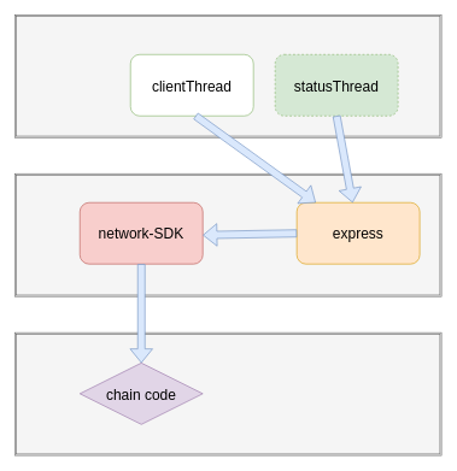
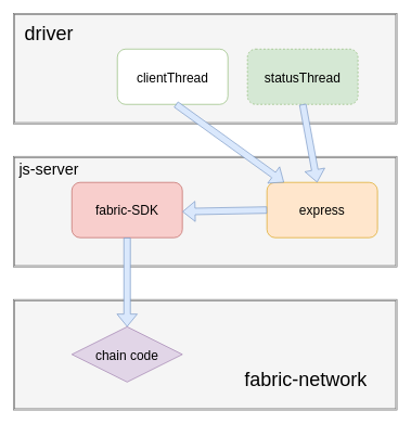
+ <mxCell id="3" value="&lt;font style=&quot;font-size: 30px&quot;&gt;driver&lt;/font&gt;" style="text;html=1;strokeColor=none;fillColor=none;align=center;verticalAlign=middle;whiteSpace=wrap;overflow=hidden;" vertex="1" parent="1"><mxGeometry x="20" y="30" width="110" height="40" as="geometry" /></mxCell>
+ <mxCell id="7" value="&lt;font style=&quot;font-size: 24px&quot;&gt;js-server&lt;/font&gt;" style="text;html=1;strokeColor=none;fillColor=none;align=center;verticalAlign=middle;whiteSpace=wrap;overflow=hidden;" vertex="1" parent="1"><mxGeometry x="20" y="240" width="110" height="40" as="geometry" /></mxCell>
- <mxCell id="9" value="&lt;font style=&quot;font-size: 20px&quot;&gt;network-SDK&lt;br&gt;&lt;/font&gt;" style="rounded=1;whiteSpace=wrap;html=1;fillColor=#f8cecc;strokeColor=#b85450;" vertex="1" parent="1"><mxGeometry x="110" y="280" width="170" height="85" as="geometry" /></mxCell>
+ <mxCell id="9" value="&lt;font style=&quot;font-size: 20px&quot;&gt;fabric-SDK&lt;br&gt;&lt;/font&gt;" style="rounded=1;whiteSpace=wrap;html=1;fillColor=#f8cecc;strokeColor=#b85450;" vertex="1" parent="1"><mxGeometry x="110" y="280" width="170" height="85" as="geometry" /></mxCell>
+ <mxCell id="14" value="&lt;font style=&quot;font-size: 30px&quot;&gt;fabric-network&lt;/font&gt;" style="text;html=1;strokeColor=none;fillColor=none;align=center;verticalAlign=middle;whiteSpace=wrap;overflow=hidden;" vertex="1" parent="1"><mxGeometry x="360" y="545" width="220" height="75" as="geometry" /></mxCell>
